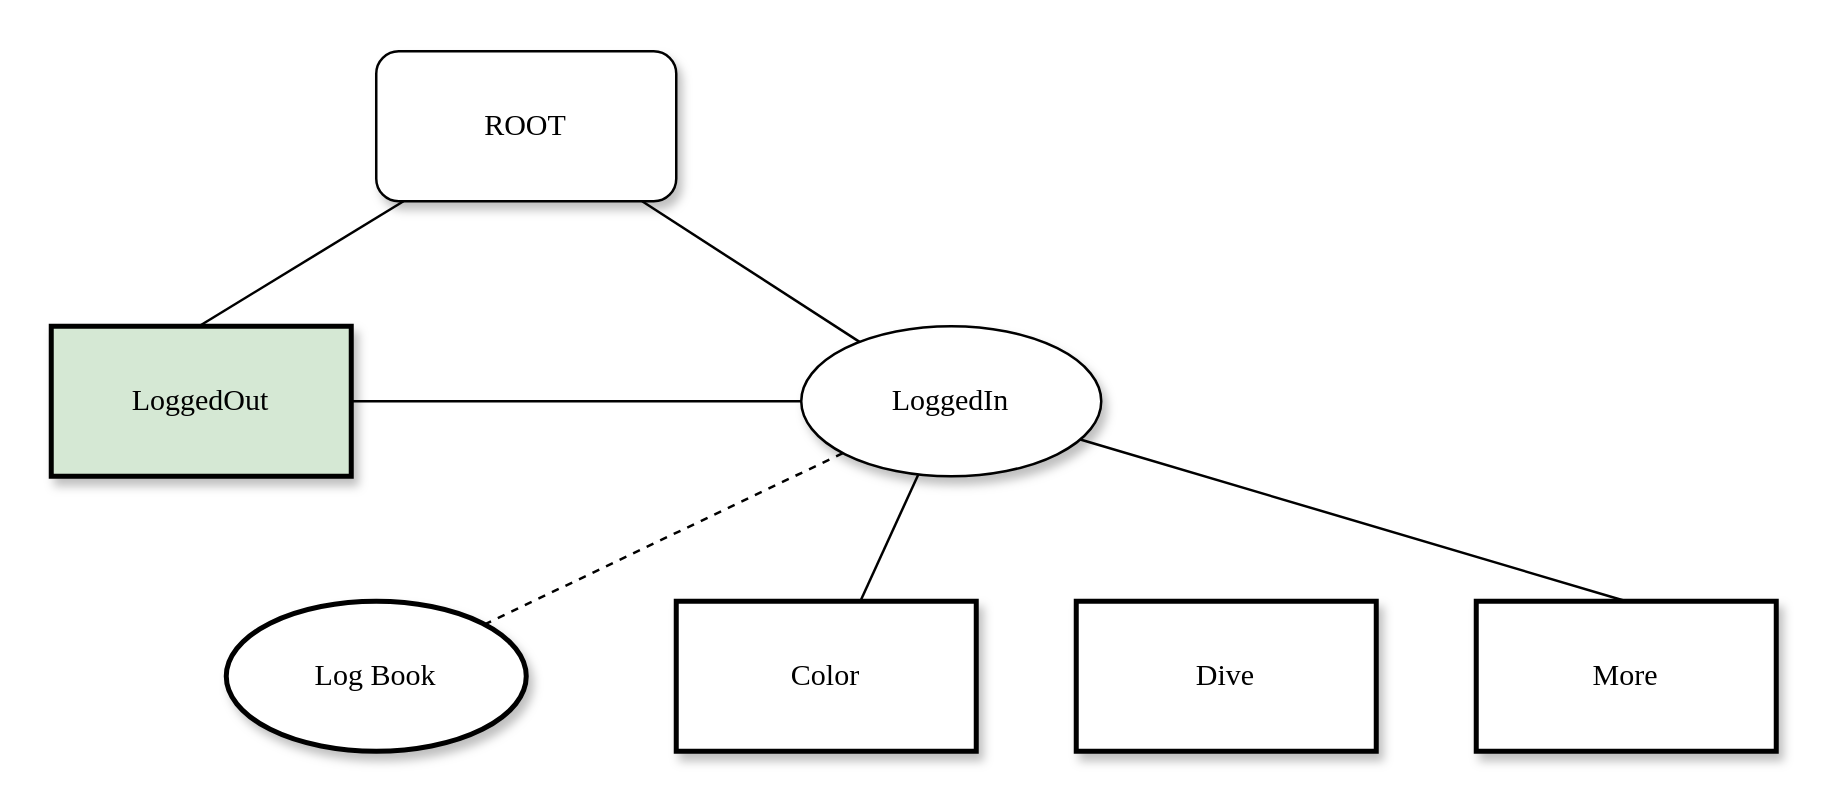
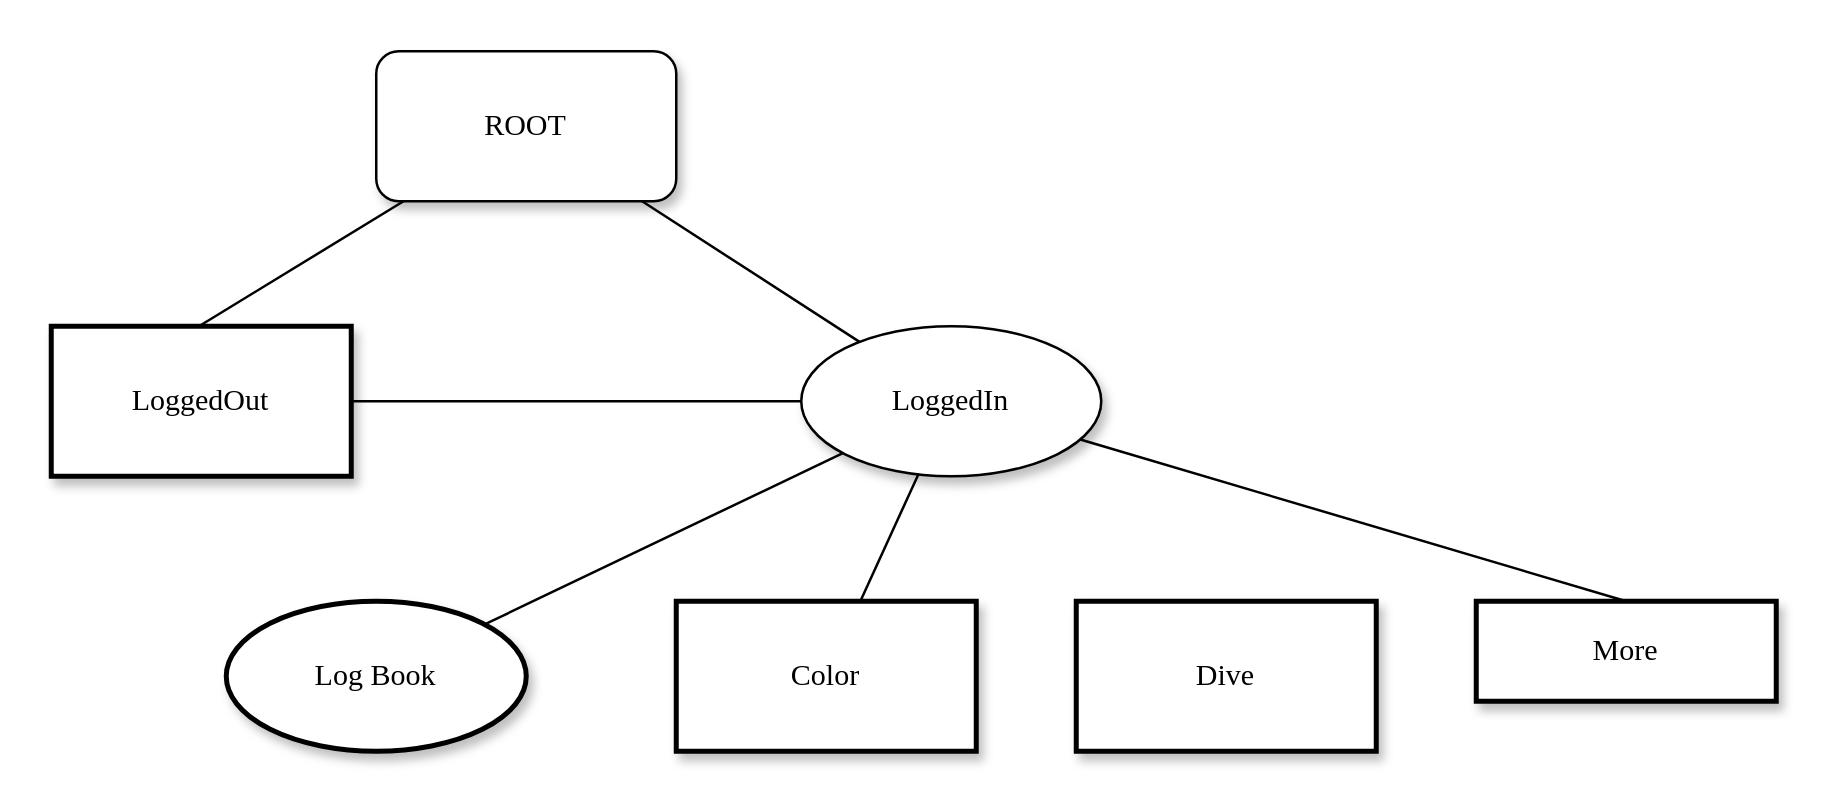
- <mxCell id="14" value="&lt;span&gt;LoggedOut&lt;/span&gt;" style="whiteSpace=wrap;html=1;rounded=0;shadow=1;labelBackgroundColor=none;strokeColor=#000000;strokeWidth=2;fillColor=#d5e8d4;fontFamily=Verdana;fontSize=12;fontColor=#000000;align=center;" vertex="1" parent="1"><mxGeometry x="20" y="130" width="120" height="60" as="geometry" /></mxCell>
+ <mxCell id="14" value="&lt;span&gt;LoggedOut&lt;/span&gt;" style="whiteSpace=wrap;html=1;rounded=0;shadow=1;labelBackgroundColor=none;strokeColor=#000000;strokeWidth=2;fillColor=#ffffff;fontFamily=Verdana;fontSize=12;fontColor=#000000;align=center;" vertex="1" parent="1"><mxGeometry x="20" y="130" width="120" height="60" as="geometry" /></mxCell>
- <mxCell id="10" value="" style="edgeStyle=none;rounded=0;html=1;labelBackgroundColor=none;startArrow=none;startFill=0;startSize=5;endArrow=none;endFill=0;endSize=5;jettySize=auto;orthogonalLoop=1;strokeColor=#000000;strokeWidth=1;fontFamily=Verdana;fontSize=12;fontColor=#000000;dashed=1;" parent="1" source="5" target="8" edge="1"><mxGeometry x="-0.261" y="-13" relative="1" as="geometry"><mxPoint as="offset" /></mxGeometry></mxCell>
+ <mxCell id="10" value="" style="edgeStyle=none;rounded=0;html=1;labelBackgroundColor=none;startArrow=none;startFill=0;startSize=5;endArrow=none;endFill=0;endSize=5;jettySize=auto;orthogonalLoop=1;strokeColor=#000000;strokeWidth=1;fontFamily=Verdana;fontSize=12;fontColor=#000000;" parent="1" source="5" target="8" edge="1"><mxGeometry x="-0.261" y="-13" relative="1" as="geometry"><mxPoint as="offset" /></mxGeometry></mxCell>
- <mxCell id="13" value="&lt;span&gt;More&lt;/span&gt;" style="whiteSpace=wrap;html=1;rounded=0;shadow=1;labelBackgroundColor=none;strokeColor=#000000;strokeWidth=2;fillColor=#ffffff;fontFamily=Verdana;fontSize=12;fontColor=#000000;align=center;" vertex="1" parent="1"><mxGeometry x="590" y="240" width="120" height="60" as="geometry" /></mxCell>
+ <mxCell id="13" value="&lt;span&gt;More&lt;/span&gt;" style="whiteSpace=wrap;html=1;rounded=0;shadow=1;labelBackgroundColor=none;strokeColor=#000000;strokeWidth=2;fillColor=#ffffff;fontFamily=Verdana;fontSize=12;fontColor=#000000;align=center;" vertex="1" parent="1"><mxGeometry x="590" y="240" width="120" height="40" as="geometry" /></mxCell>
